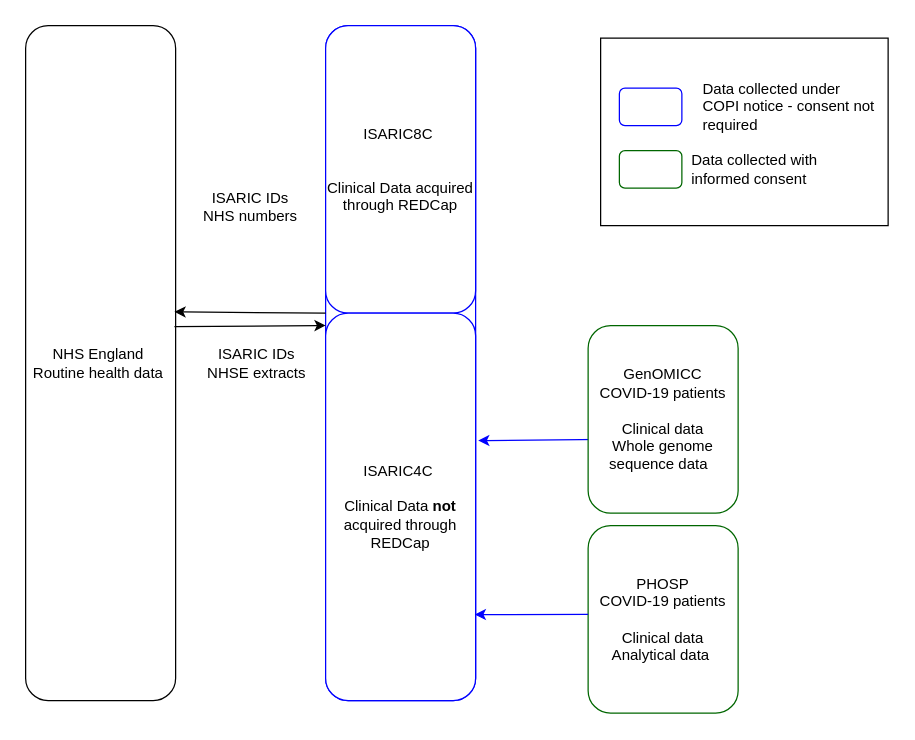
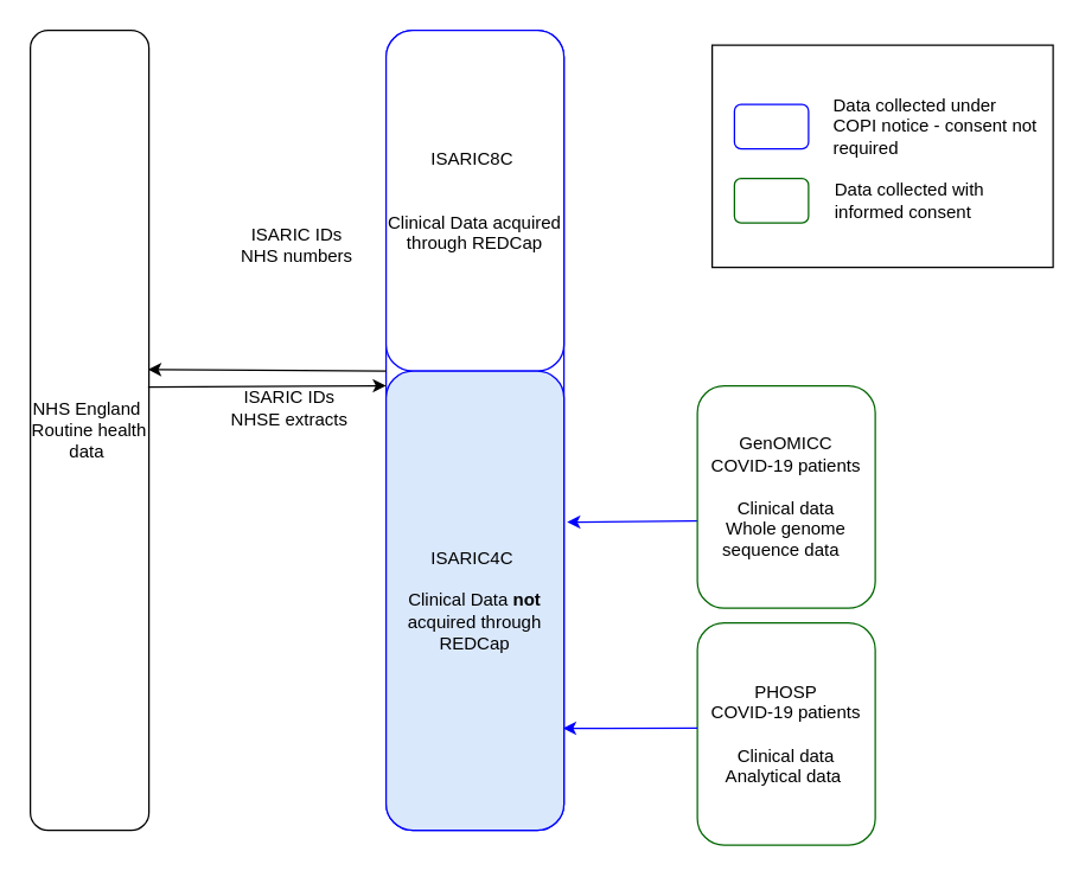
- <mxCell id="12" value="Data collected with informed consent" style="text;html=1;strokeColor=none;fillColor=none;align=left;verticalAlign=middle;whiteSpace=wrap;rounded=0;" vertex="1" parent="1"><mxGeometry x="551" y="120" width="140" height="30" as="geometry" /></mxCell>
+ <mxCell id="12" value="Data collected with informed consent" style="text;html=1;strokeColor=none;fillColor=none;align=left;verticalAlign=middle;whiteSpace=wrap;rounded=0;" vertex="1" parent="1"><mxGeometry x="561" y="120" width="140" height="30" as="geometry" /></mxCell>
- <mxCell id="7" value="NHS England&amp;nbsp;&lt;br&gt;Routine health data&amp;nbsp;" style="rounded=1;whiteSpace=wrap;html=1;" parent="1" vertex="1"><mxGeometry x="20" y="20" width="120" height="540" as="geometry" /></mxCell>
+ <mxCell id="7" value="NHS England&amp;nbsp;&lt;br&gt;Routine health data&amp;nbsp;" style="rounded=1;whiteSpace=wrap;html=1;" parent="1" vertex="1"><mxGeometry x="20" y="20" width="80" height="540" as="geometry" /></mxCell>
- <mxCell id="15" value="ISARIC IDs&lt;br&gt;NHSE extracts" style="text;html=1;strokeColor=none;fillColor=none;align=center;verticalAlign=middle;whiteSpace=wrap;rounded=0;" vertex="1" parent="1"><mxGeometry x="160" y="275" width="90" height="30" as="geometry" /></mxCell>
+ <mxCell id="15" value="ISARIC IDs&lt;br&gt;NHSE extracts" style="text;html=1;strokeColor=none;fillColor=none;align=center;verticalAlign=middle;whiteSpace=wrap;rounded=0;" vertex="1" parent="1"><mxGeometry x="150" y="260" width="90" height="30" as="geometry" /></mxCell>
- <mxCell id="8" value="ISARIC4C&amp;nbsp;&lt;br style=&quot;border-color: var(--border-color);&quot;&gt;&lt;br style=&quot;border-color: var(--border-color);&quot;&gt;Clinical Data &lt;b&gt;not&lt;/b&gt; acquired through REDCap" style="rounded=1;whiteSpace=wrap;html=1;strokeColor=#0000FF;" parent="1" vertex="1"><mxGeometry x="260" y="250" width="120" height="310" as="geometry" /></mxCell>
+ <mxCell id="8" value="ISARIC4C&amp;nbsp;&lt;br style=&quot;border-color: var(--border-color);&quot;&gt;&lt;br style=&quot;border-color: var(--border-color);&quot;&gt;Clinical Data &lt;b&gt;not&lt;/b&gt; acquired through REDCap" style="rounded=1;whiteSpace=wrap;html=1;strokeColor=#0000FF;fillColor=#dae8fc;" parent="1" vertex="1"><mxGeometry x="260" y="250" width="120" height="310" as="geometry" /></mxCell>
